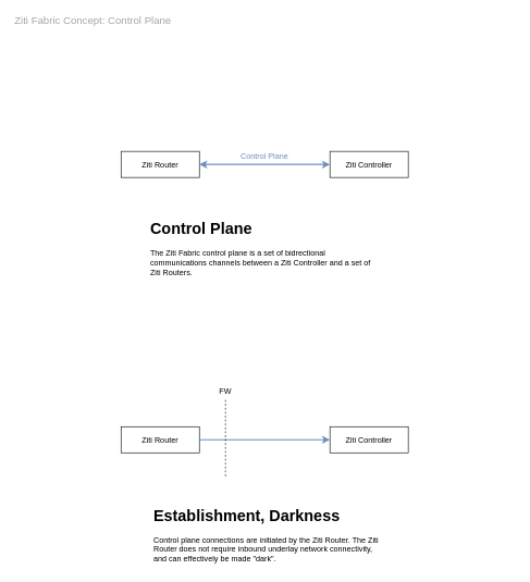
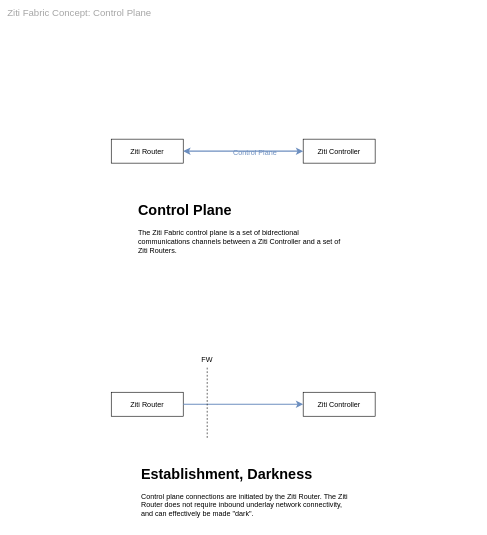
- <mxCell id="6" value="&lt;span style=&quot;font-size: 16px&quot;&gt;Ziti Fabric Concept: Control Plane&lt;br&gt;&lt;/span&gt;" style="text;html=1;strokeColor=none;fillColor=none;align=left;verticalAlign=middle;whiteSpace=wrap;rounded=0;fontColor=#A6A6A6;" vertex="1" parent="1"><mxGeometry x="20" y="20" width="770" height="20" as="geometry" /></mxCell>
+ <mxCell id="6" value="&lt;span style=&quot;font-size: 16px&quot;&gt;Ziti Fabric Concept: Control Plane&lt;br&gt;&lt;/span&gt;" style="text;html=1;strokeColor=none;fillColor=none;align=left;verticalAlign=middle;whiteSpace=wrap;rounded=0;fontColor=#A6A6A6;" vertex="1" parent="1"><mxGeometry x="10" y="10" width="770" height="20" as="geometry" /></mxCell>
- <mxCell id="5" value="Control Plane" style="text;html=1;align=center;verticalAlign=middle;whiteSpace=wrap;rounded=0;fontColor=#6C8EBF;" vertex="1" parent="1"><mxGeometry x="355" y="229.5" width="100" height="20" as="geometry" /></mxCell>
+ <mxCell id="5" value="Control Plane" style="text;html=1;align=center;verticalAlign=middle;whiteSpace=wrap;rounded=0;fontColor=#6C8EBF;" vertex="1" parent="1"><mxGeometry x="375" y="244.5" width="100" height="20" as="geometry" /></mxCell>
